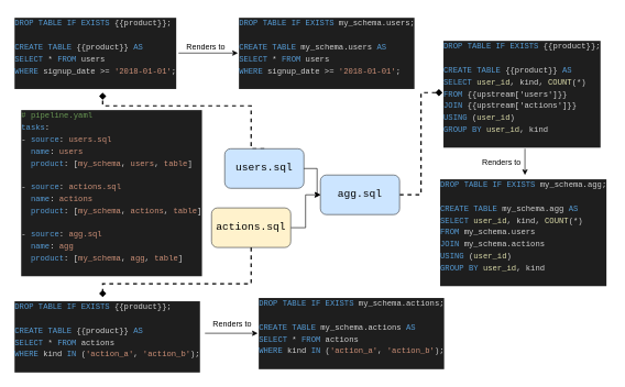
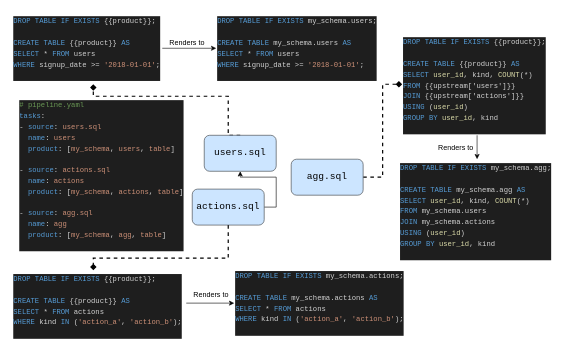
- <mxCell id="9" style="edgeStyle=orthogonalEdgeStyle;rounded=0;orthogonalLoop=1;jettySize=auto;html=1;entryX=0;entryY=0.5;entryDx=0;entryDy=0;" parent="1" source="6" target="8" edge="1"><mxGeometry relative="1" as="geometry" /></mxCell>
- <mxCell id="4" value="actions.sql" style="rounded=1;whiteSpace=wrap;html=1;fillColor=#fff2cc;strokeColor=#36393d;fontSize=16;fontFamily=Courier New;" parent="1" vertex="1"><mxGeometry x="320" y="314.87" width="120" height="60" as="geometry" /></mxCell>
+ <mxCell id="4" value="actions.sql" style="rounded=1;whiteSpace=wrap;html=1;fillColor=#cce5ff;strokeColor=#36393d;fontSize=16;fontFamily=Courier New;" parent="1" vertex="1"><mxGeometry x="320" y="314.87" width="120" height="60" as="geometry" /></mxCell>
- <mxCell id="2" style="edgeStyle=orthogonalEdgeStyle;rounded=0;orthogonalLoop=1;jettySize=auto;html=1;exitX=1;exitY=0.5;exitDx=0;exitDy=0;" parent="1" source="4" target="8" edge="1"><mxGeometry relative="1" as="geometry" /></mxCell>
+ <mxCell id="2" style="edgeStyle=orthogonalEdgeStyle;rounded=0;orthogonalLoop=1;jettySize=auto;html=1;exitX=1;exitY=0.5;exitDx=0;exitDy=0;" parent="1" source="4" target="6" edge="1"><mxGeometry relative="1" as="geometry" /></mxCell>
